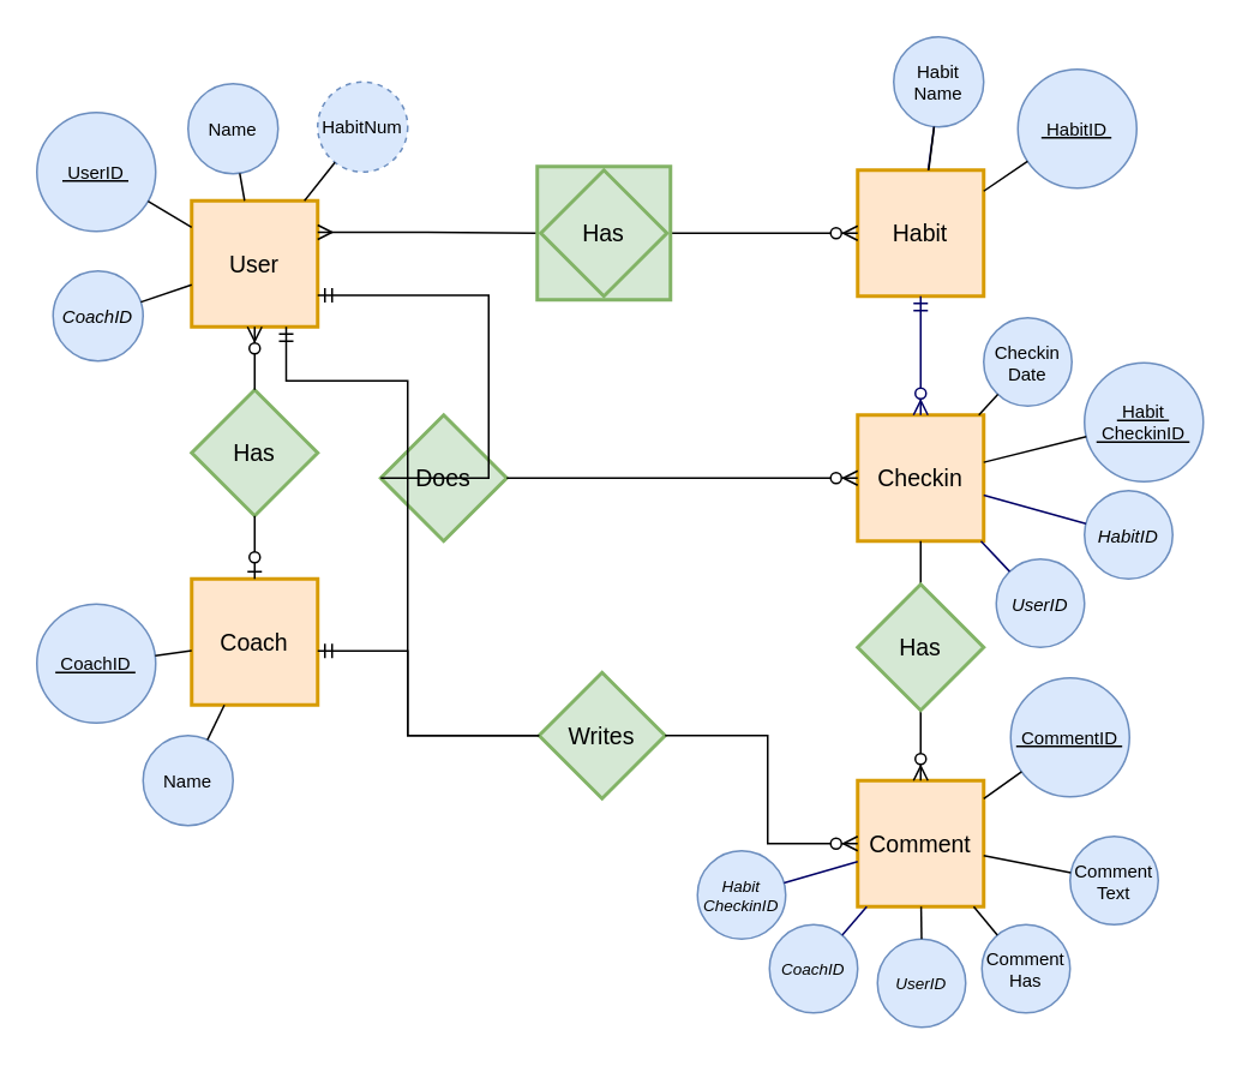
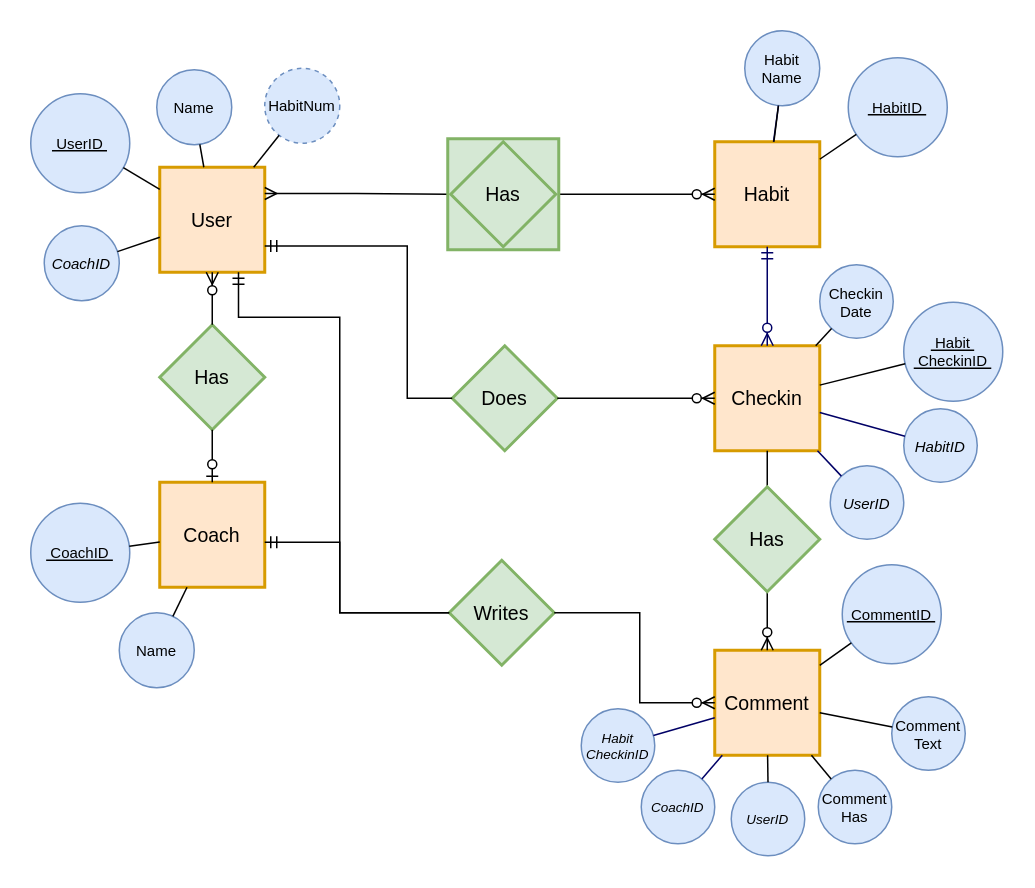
- <mxCell id="19" value="Does" style="shape=rhombus;strokeWidth=2;fontSize=13;perimeter=rhombusPerimeter;whiteSpace=wrap;html=1;align=center;fillColor=#d5e8d4;strokeColor=#82b366;" parent="1" vertex="1"><mxGeometry x="211" y="230" width="70" height="70" as="geometry" /></mxCell>
+ <mxCell id="19" value="Does" style="shape=rhombus;strokeWidth=2;fontSize=13;perimeter=rhombusPerimeter;whiteSpace=wrap;html=1;align=center;fillColor=#d5e8d4;strokeColor=#82b366;" parent="1" vertex="1"><mxGeometry x="301" y="230" width="70" height="70" as="geometry" /></mxCell>
